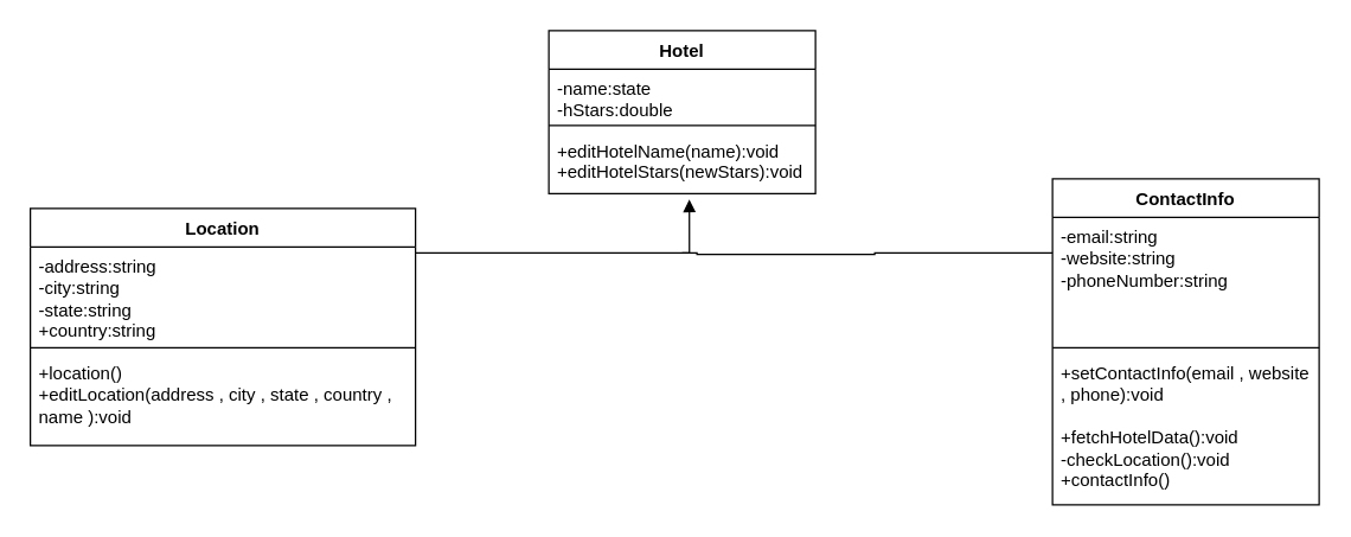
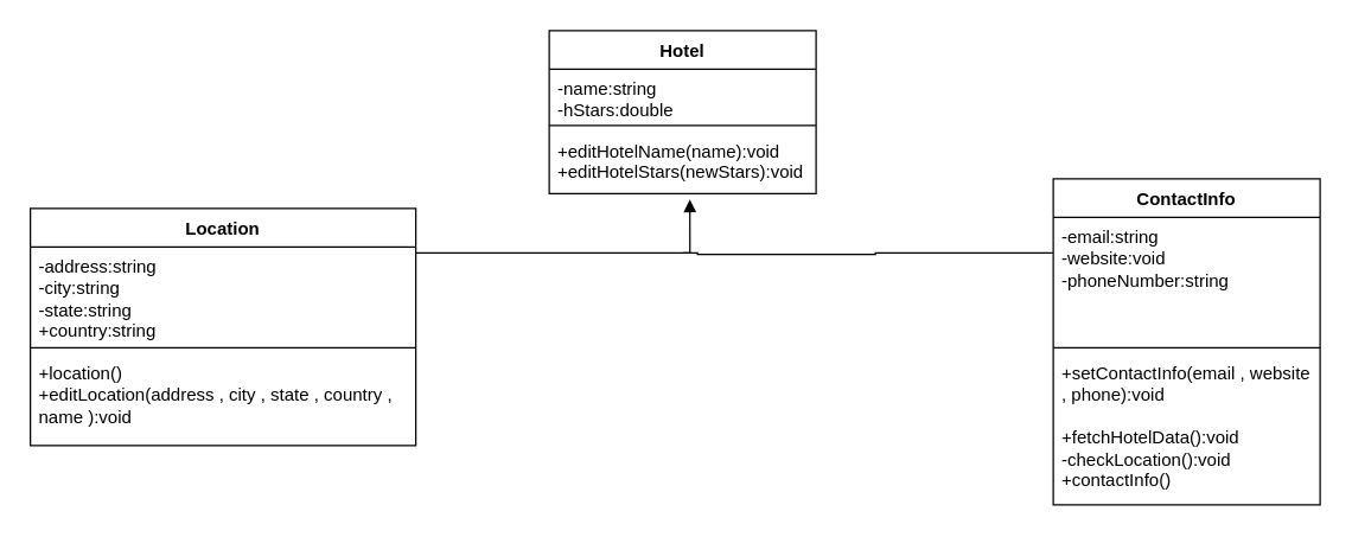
- <mxCell id="3" value="-name:state&lt;div&gt;-hStars:double&lt;/div&gt;&lt;div&gt;&lt;div&gt;&lt;br&gt;&lt;/div&gt;&lt;/div&gt;" style="text;strokeColor=none;fillColor=none;align=left;verticalAlign=top;spacingLeft=4;spacingRight=4;overflow=hidden;rotatable=0;points=[[0,0.5],[1,0.5]];portConstraint=eastwest;whiteSpace=wrap;html=1;" parent="2" vertex="1"><mxGeometry y="26" width="180" height="34" as="geometry" /></mxCell>
+ <mxCell id="3" value="-name:string&lt;div&gt;-hStars:double&lt;/div&gt;&lt;div&gt;&lt;div&gt;&lt;br&gt;&lt;/div&gt;&lt;/div&gt;" style="text;strokeColor=none;fillColor=none;align=left;verticalAlign=top;spacingLeft=4;spacingRight=4;overflow=hidden;rotatable=0;points=[[0,0.5],[1,0.5]];portConstraint=eastwest;whiteSpace=wrap;html=1;" parent="2" vertex="1"><mxGeometry y="26" width="180" height="34" as="geometry" /></mxCell>
- <mxCell id="13" value="&lt;div&gt;&lt;div&gt;-email:string&lt;/div&gt;&lt;/div&gt;&lt;div&gt;-website:string&lt;/div&gt;&lt;div&gt;-phoneNumber:string&amp;nbsp;&lt;/div&gt;&lt;div&gt;&lt;br&gt;&lt;/div&gt;" style="text;strokeColor=none;fillColor=none;align=left;verticalAlign=top;spacingLeft=4;spacingRight=4;overflow=hidden;rotatable=0;points=[[0,0.5],[1,0.5]];portConstraint=eastwest;whiteSpace=wrap;html=1;" parent="12" vertex="1"><mxGeometry y="26" width="180" height="84" as="geometry" /></mxCell>
+ <mxCell id="13" value="&lt;div&gt;&lt;div&gt;-email:string&lt;/div&gt;&lt;/div&gt;&lt;div&gt;-website:void&lt;/div&gt;&lt;div&gt;-phoneNumber:string&amp;nbsp;&lt;/div&gt;&lt;div&gt;&lt;br&gt;&lt;/div&gt;" style="text;strokeColor=none;fillColor=none;align=left;verticalAlign=top;spacingLeft=4;spacingRight=4;overflow=hidden;rotatable=0;points=[[0,0.5],[1,0.5]];portConstraint=eastwest;whiteSpace=wrap;html=1;" parent="12" vertex="1"><mxGeometry y="26" width="180" height="84" as="geometry" /></mxCell>
